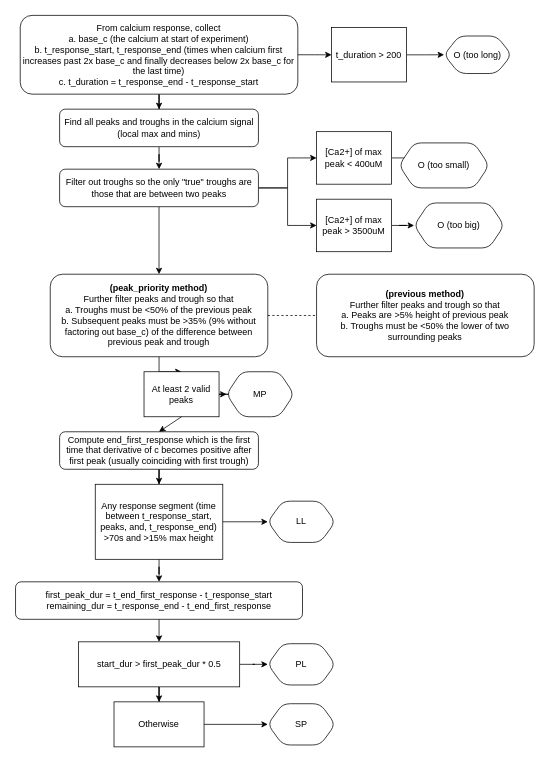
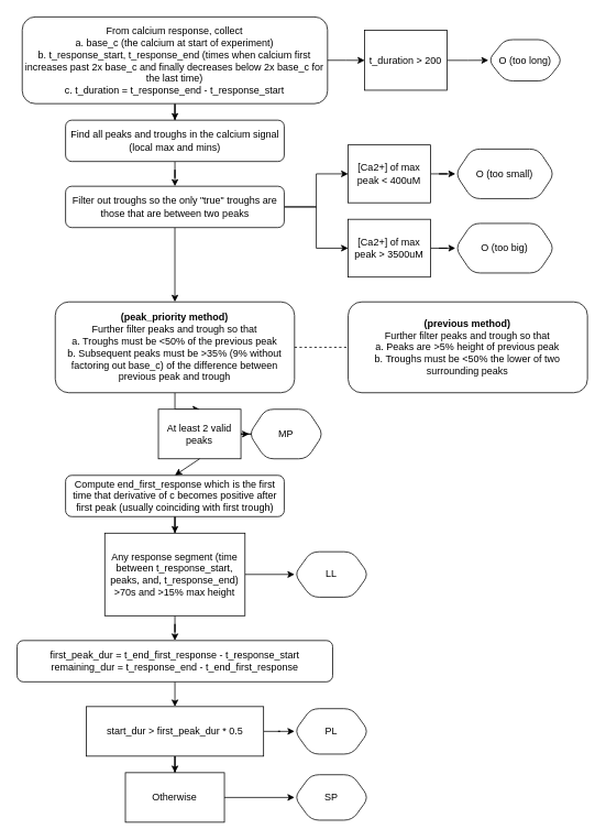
- <mxCell id="16" value="O (too small)" style="shape=hexagon;perimeter=hexagonPerimeter2;whiteSpace=wrap;html=1;fixedSize=1;rounded=1;glass=0;strokeWidth=1;shadow=0;" vertex="1" parent="1"><mxGeometry x="531.25" y="190" width="120" height="60" as="geometry" /></mxCell>
+ <mxCell id="16" value="O (too small)" style="shape=hexagon;perimeter=hexagonPerimeter2;whiteSpace=wrap;html=1;fixedSize=1;rounded=1;glass=0;strokeWidth=1;shadow=0;" vertex="1" parent="1"><mxGeometry x="551.25" y="180" width="120" height="60" as="geometry" /></mxCell>
